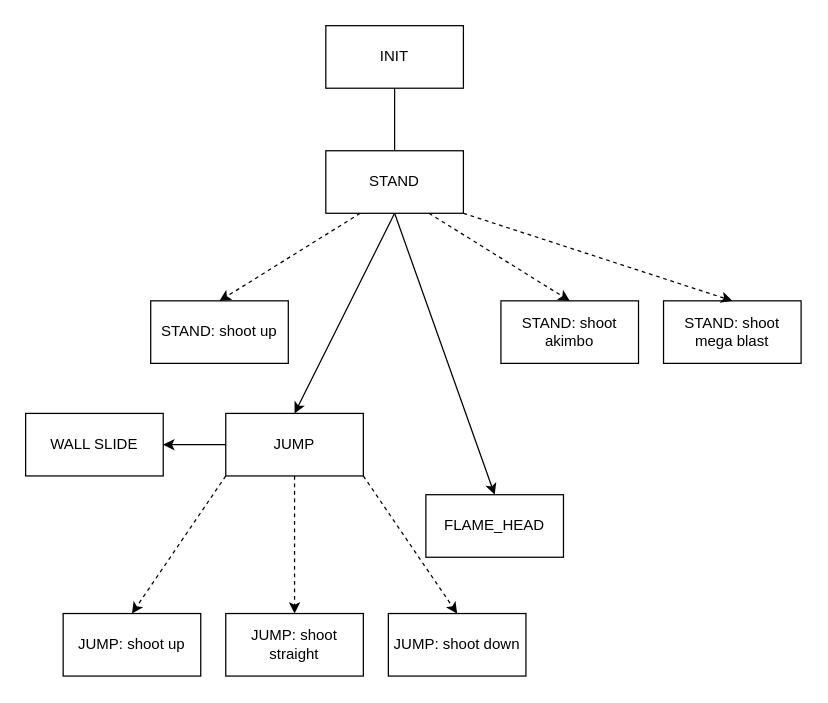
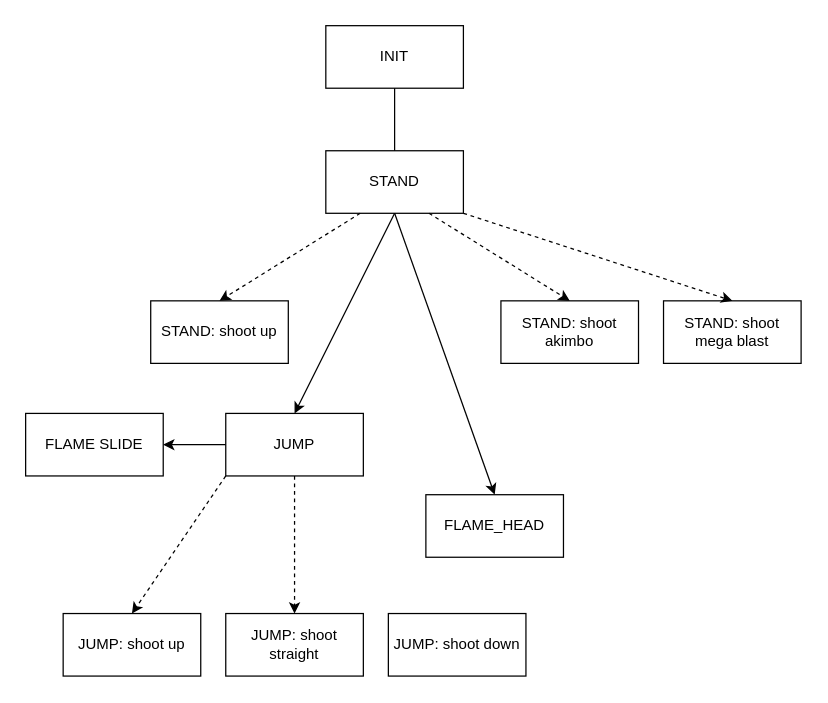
- <mxCell id="21" value="WALL SLIDE" style="text;html=1;align=center;verticalAlign=middle;whiteSpace=wrap;rounded=0;strokeColor=default;" vertex="1" parent="1"><mxGeometry x="20" y="330" width="110" height="50" as="geometry" /></mxCell>
+ <mxCell id="21" value="FLAME SLIDE" style="text;html=1;align=center;verticalAlign=middle;whiteSpace=wrap;rounded=0;strokeColor=default;" vertex="1" parent="1"><mxGeometry x="20" y="330" width="110" height="50" as="geometry" /></mxCell>
- <mxCell id="20" value="" style="endArrow=classic;html=1;rounded=0;exitX=1;exitY=1;exitDx=0;exitDy=0;entryX=0.5;entryY=0;entryDx=0;entryDy=0;dashed=1;" edge="1" parent="1" source="4" target="11"><mxGeometry width="50" height="50" relative="1" as="geometry"><mxPoint x="315" y="390" as="sourcePoint" /><mxPoint x="210" y="460" as="targetPoint" /></mxGeometry></mxCell>
